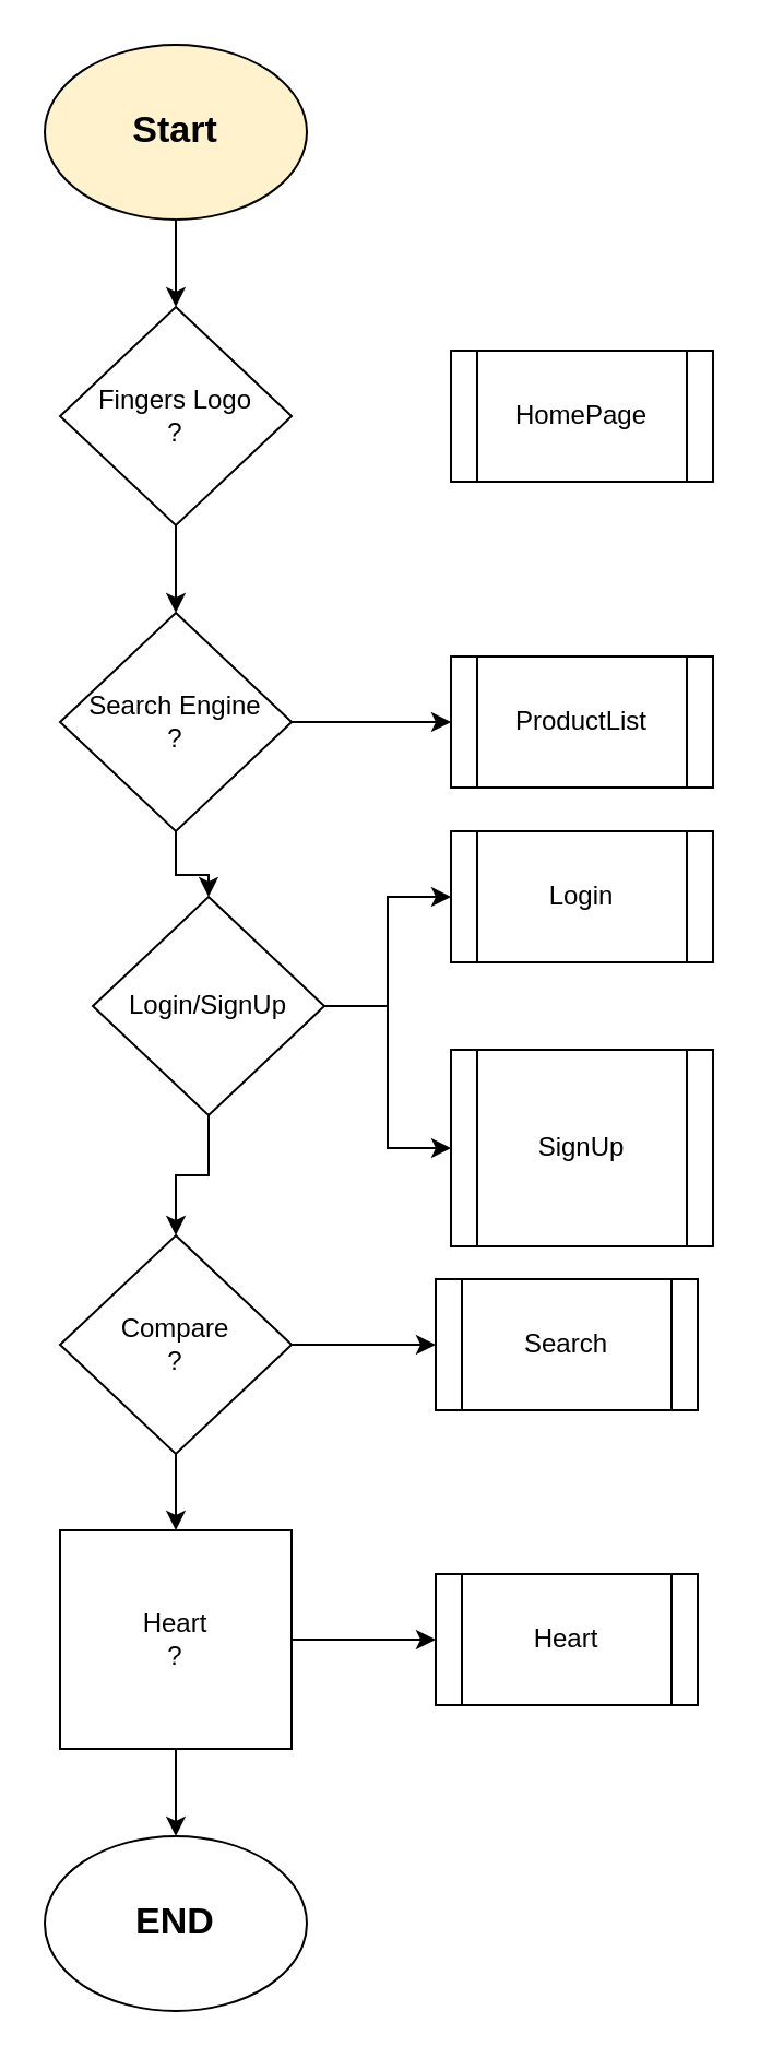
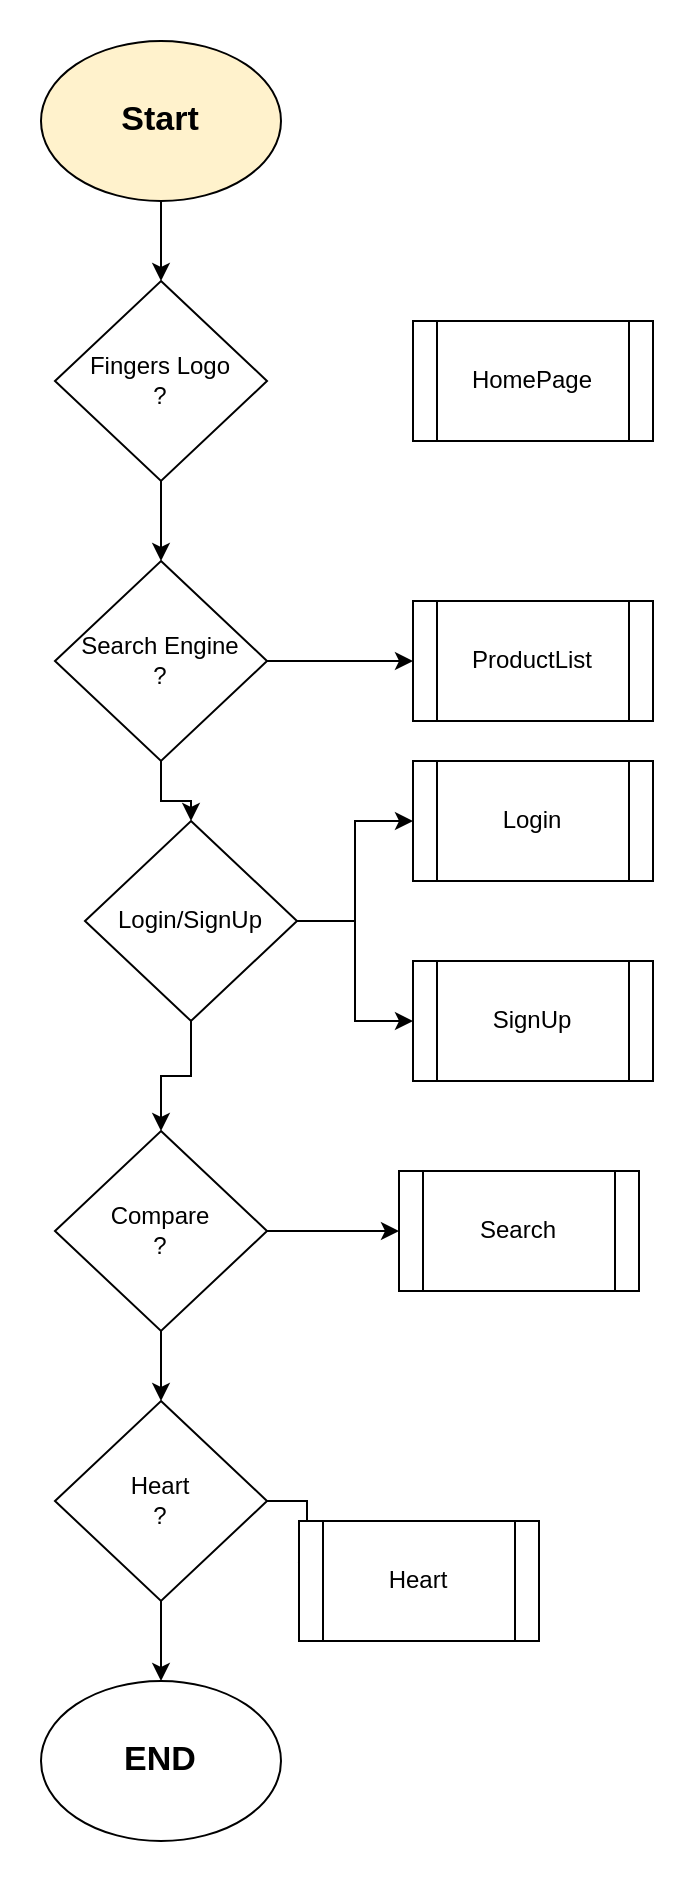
- <mxCell id="16" value="SignUp" style="shape=process;whiteSpace=wrap;html=1;backgroundOutline=1;" vertex="1" parent="1"><mxGeometry x="206" y="480" width="120" height="90" as="geometry" /></mxCell>
+ <mxCell id="16" value="SignUp" style="shape=process;whiteSpace=wrap;html=1;backgroundOutline=1;" vertex="1" parent="1"><mxGeometry x="206" y="480" width="120" height="60" as="geometry" /></mxCell>
- <mxCell id="23" value="Heart&lt;br&gt;?" style="whiteSpace=wrap;html=1;rounded=0;" vertex="1" parent="1"><mxGeometry x="27" y="700" width="106" height="100" as="geometry" /></mxCell>
+ <mxCell id="23" value="Heart&lt;br&gt;?" style="rhombus;whiteSpace=wrap;html=1;" vertex="1" parent="1"><mxGeometry x="27" y="700" width="106" height="100" as="geometry" /></mxCell>
- <mxCell id="24" value="Heart" style="shape=process;whiteSpace=wrap;html=1;backgroundOutline=1;" vertex="1" parent="1"><mxGeometry x="199" y="720" width="120" height="60" as="geometry" /></mxCell>
+ <mxCell id="24" value="Heart" style="shape=process;whiteSpace=wrap;html=1;backgroundOutline=1;" vertex="1" parent="1"><mxGeometry x="149" y="760" width="120" height="60" as="geometry" /></mxCell>
